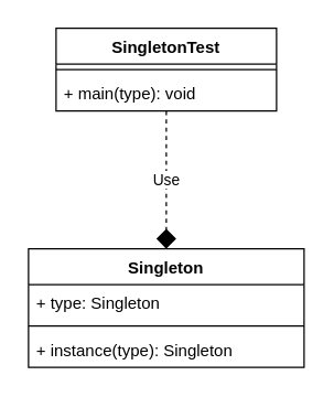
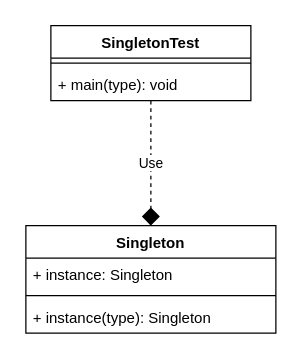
- <mxCell id="3" value="+ type: Singleton" style="text;strokeColor=none;fillColor=none;align=left;verticalAlign=top;spacingLeft=4;spacingRight=4;overflow=hidden;rotatable=0;points=[[0,0.5],[1,0.5]];portConstraint=eastwest;" vertex="1" parent="2"><mxGeometry y="26" width="200" height="26" as="geometry" /></mxCell>
+ <mxCell id="3" value="+ instance: Singleton" style="text;strokeColor=none;fillColor=none;align=left;verticalAlign=top;spacingLeft=4;spacingRight=4;overflow=hidden;rotatable=0;points=[[0,0.5],[1,0.5]];portConstraint=eastwest;" vertex="1" parent="2"><mxGeometry y="26" width="200" height="26" as="geometry" /></mxCell>
